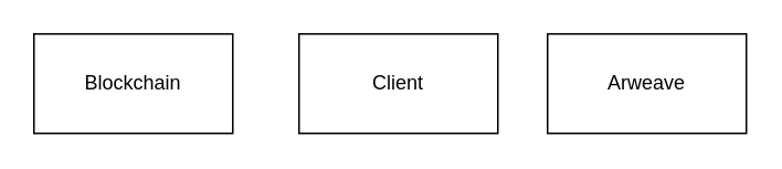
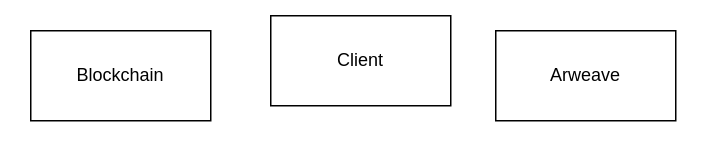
- <mxCell id="3" value="Client" style="rounded=0;whiteSpace=wrap;html=1;" vertex="1" parent="1"><mxGeometry x="180" y="20" width="120" height="60" as="geometry" /></mxCell>
+ <mxCell id="3" value="Client" style="rounded=0;whiteSpace=wrap;html=1;" vertex="1" parent="1"><mxGeometry x="180" y="10" width="120" height="60" as="geometry" /></mxCell>
